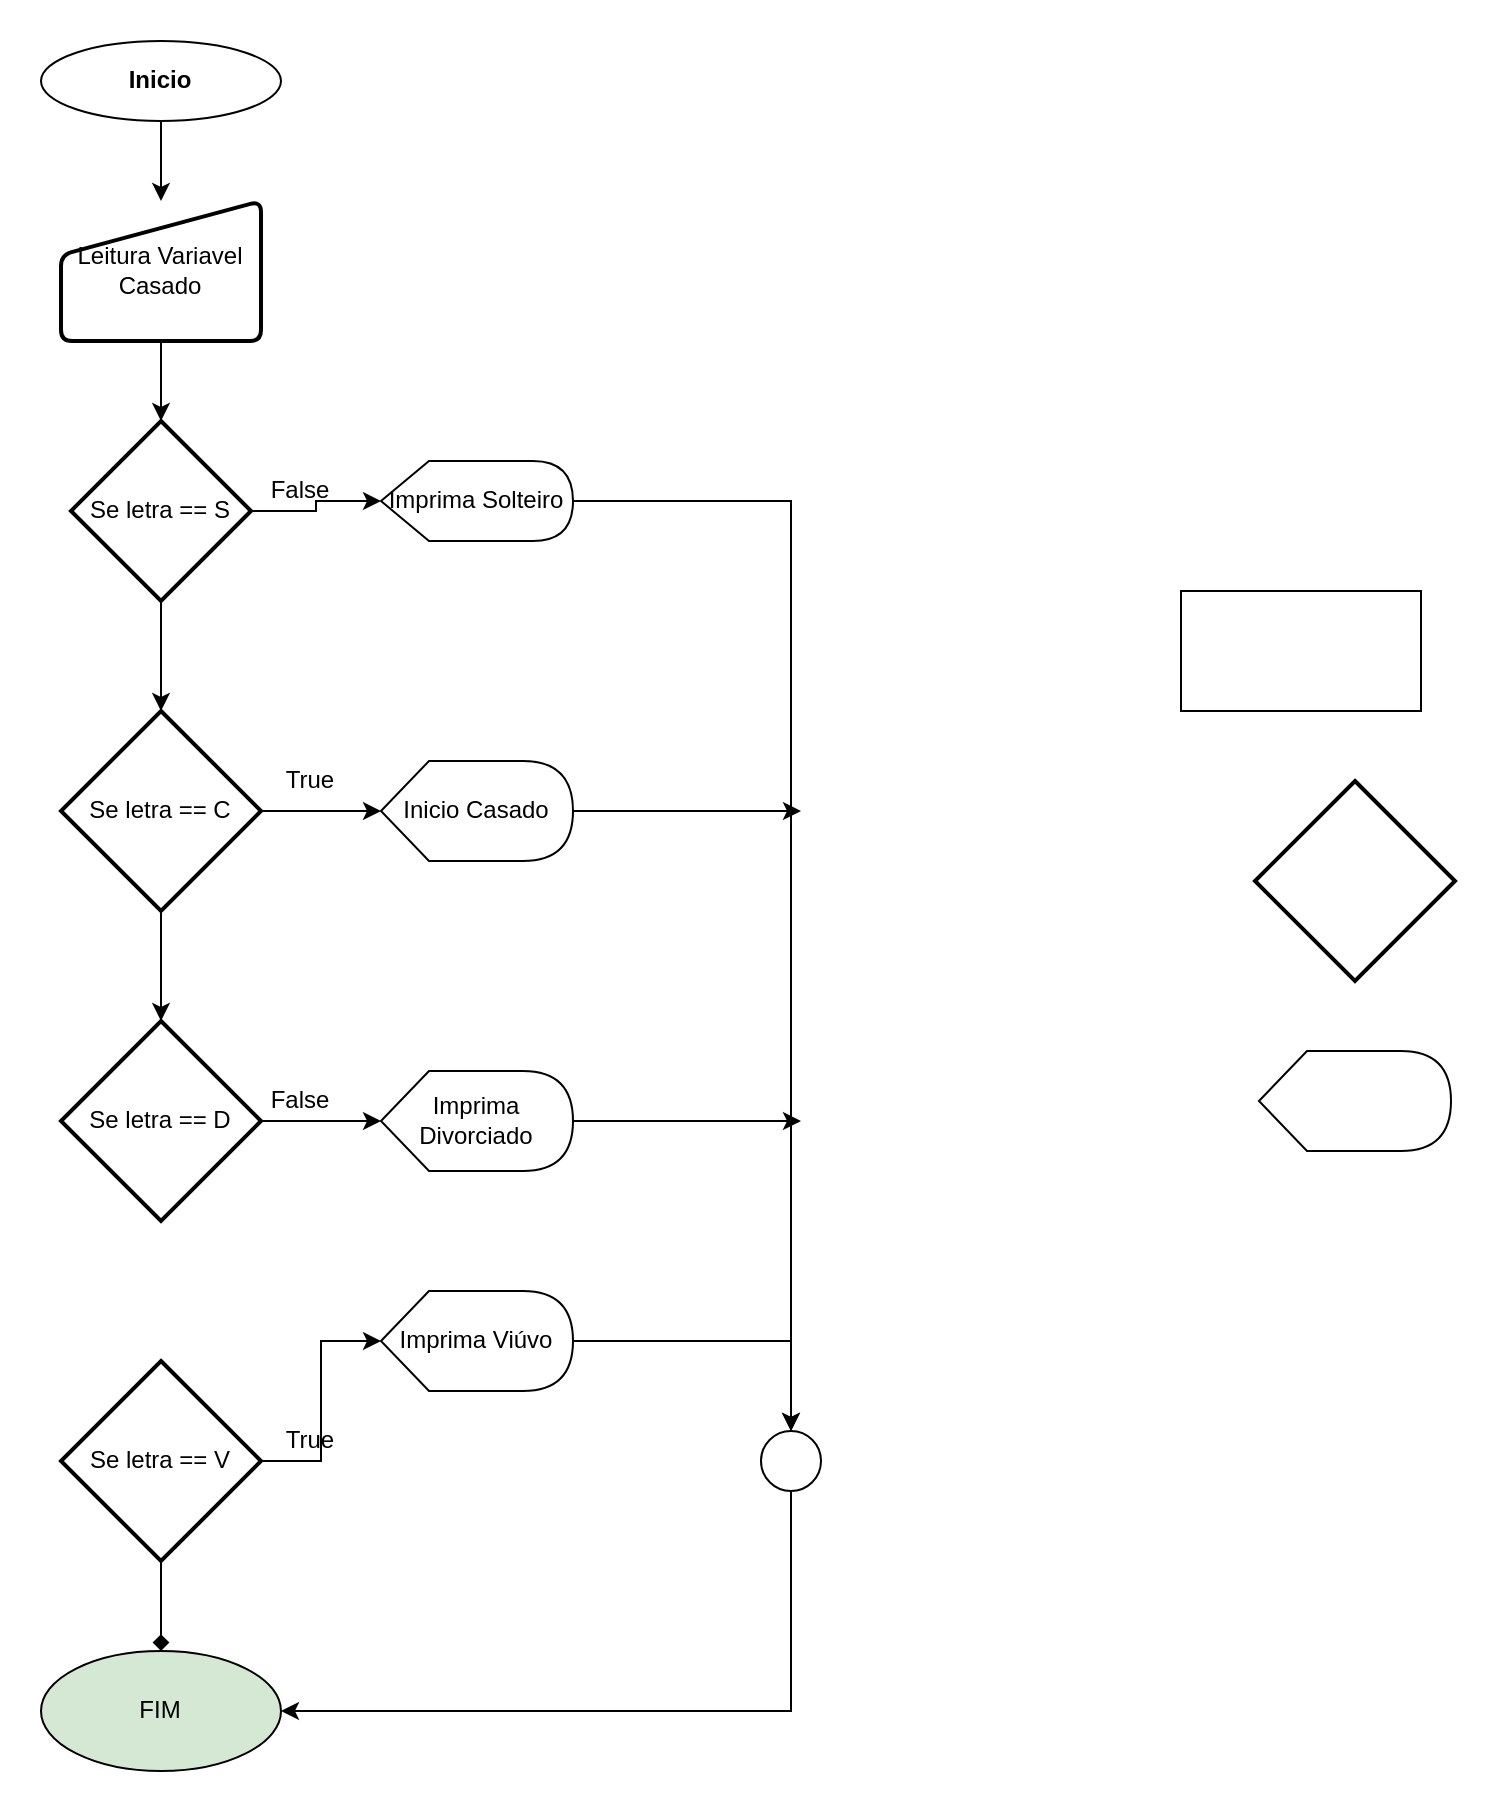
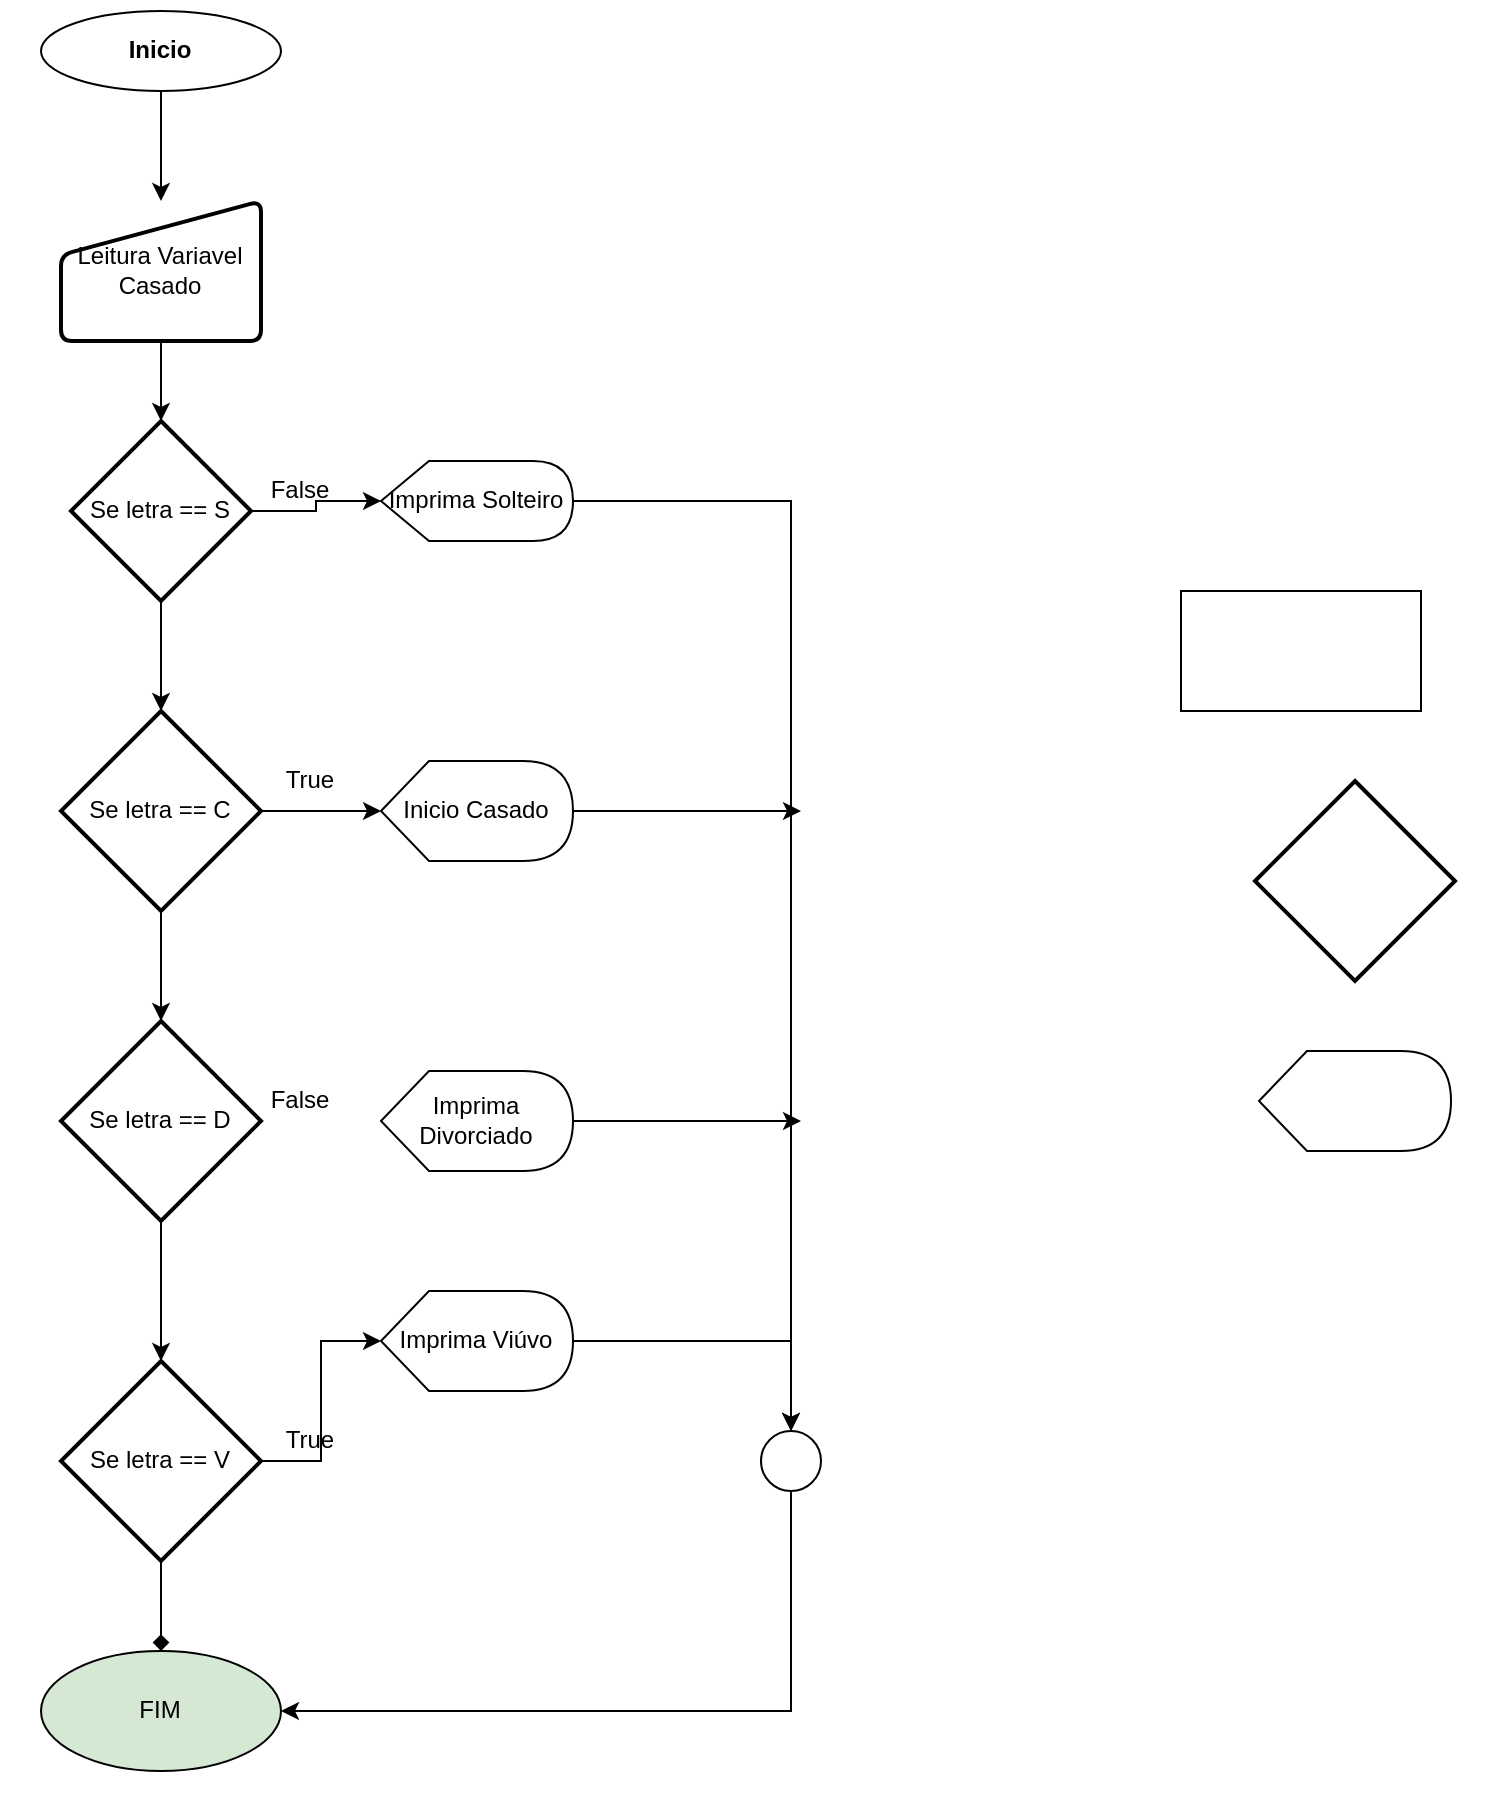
- <mxCell id="3" value="Inicio" style="ellipse;whiteSpace=wrap;html=1;fontStyle=1" parent="1" vertex="1"><mxGeometry x="20" y="20" width="120" height="40" as="geometry" /></mxCell>
+ <mxCell id="3" value="Inicio" style="ellipse;whiteSpace=wrap;html=1;fontStyle=1" parent="1" vertex="1"><mxGeometry x="20" y="5" width="120" height="40" as="geometry" /></mxCell>
- <mxCell id="9" value="" style="edgeStyle=orthogonalEdgeStyle;rounded=0;orthogonalLoop=1;jettySize=auto;html=1;" parent="1" source="11" target="29" edge="1"><mxGeometry relative="1" as="geometry" /></mxCell>
+ <mxCell id="10" value="" style="edgeStyle=orthogonalEdgeStyle;rounded=0;orthogonalLoop=1;jettySize=auto;html=1;" parent="1" source="11" target="26" edge="1"><mxGeometry relative="1" as="geometry" /></mxCell>
